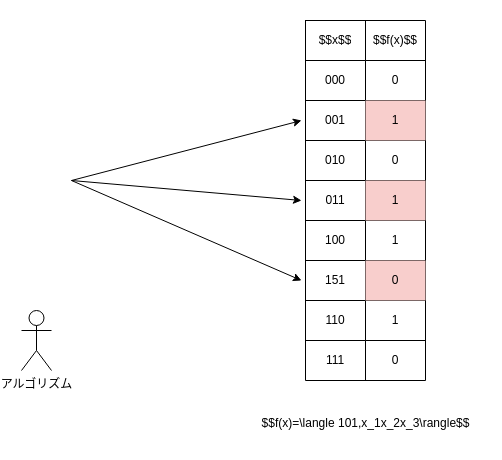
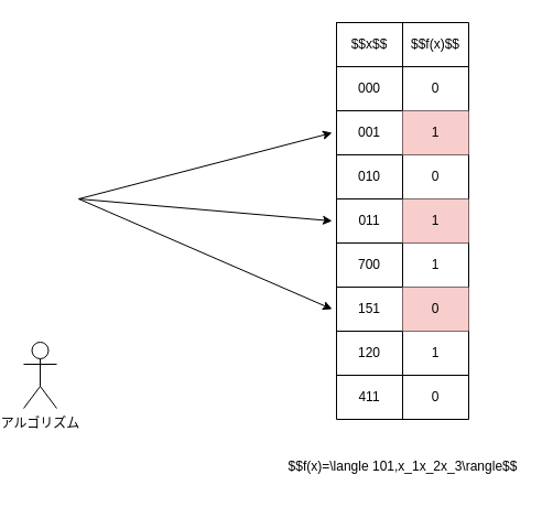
- <mxCell id="19" value="100" style="shape=partialRectangle;html=1;whiteSpace=wrap;connectable=0;strokeColor=inherit;overflow=hidden;fillColor=none;top=0;left=0;bottom=0;right=0;pointerEvents=1;" vertex="1" parent="18"><mxGeometry width="60" height="40" as="geometry"><mxRectangle width="60" height="40" as="alternateBounds" /></mxGeometry></mxCell>
+ <mxCell id="19" value="700" style="shape=partialRectangle;html=1;whiteSpace=wrap;connectable=0;strokeColor=inherit;overflow=hidden;fillColor=none;top=0;left=0;bottom=0;right=0;pointerEvents=1;" vertex="1" parent="18"><mxGeometry width="60" height="40" as="geometry"><mxRectangle width="60" height="40" as="alternateBounds" /></mxGeometry></mxCell>
- <mxCell id="25" value="110" style="shape=partialRectangle;html=1;whiteSpace=wrap;connectable=0;strokeColor=inherit;overflow=hidden;fillColor=none;top=0;left=0;bottom=0;right=0;pointerEvents=1;" vertex="1" parent="24"><mxGeometry width="60" height="40" as="geometry"><mxRectangle width="60" height="40" as="alternateBounds" /></mxGeometry></mxCell>
+ <mxCell id="25" value="120" style="shape=partialRectangle;html=1;whiteSpace=wrap;connectable=0;strokeColor=inherit;overflow=hidden;fillColor=none;top=0;left=0;bottom=0;right=0;pointerEvents=1;" vertex="1" parent="24"><mxGeometry width="60" height="40" as="geometry"><mxRectangle width="60" height="40" as="alternateBounds" /></mxGeometry></mxCell>
- <mxCell id="28" value="111" style="shape=partialRectangle;html=1;whiteSpace=wrap;connectable=0;strokeColor=inherit;overflow=hidden;fillColor=none;top=0;left=0;bottom=0;right=0;pointerEvents=1;" vertex="1" parent="27"><mxGeometry width="60" height="40" as="geometry"><mxRectangle width="60" height="40" as="alternateBounds" /></mxGeometry></mxCell>
+ <mxCell id="28" value="411" style="shape=partialRectangle;html=1;whiteSpace=wrap;connectable=0;strokeColor=inherit;overflow=hidden;fillColor=none;top=0;left=0;bottom=0;right=0;pointerEvents=1;" vertex="1" parent="27"><mxGeometry width="60" height="40" as="geometry"><mxRectangle width="60" height="40" as="alternateBounds" /></mxGeometry></mxCell>
